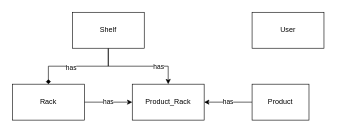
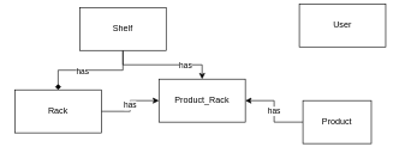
- <mxCell id="7" value="Shelf" style="rounded=0;whiteSpace=wrap;html=1;" vertex="1" parent="1"><mxGeometry x="120" y="20" width="120" height="60" as="geometry" /></mxCell>
+ <mxCell id="7" value="Shelf" style="rounded=0;whiteSpace=wrap;html=1;" vertex="1" parent="1"><mxGeometry x="110" y="10" width="120" height="60" as="geometry" /></mxCell>
- <mxCell id="2" value="User" style="rounded=0;whiteSpace=wrap;html=1;" vertex="1" parent="1"><mxGeometry x="420" y="20" width="120" height="60" as="geometry" /></mxCell>
+ <mxCell id="2" value="User" style="rounded=0;whiteSpace=wrap;html=1;" vertex="1" parent="1"><mxGeometry x="415" y="5" width="120" height="60" as="geometry" /></mxCell>
- <mxCell id="9" value="Rack" style="rounded=0;whiteSpace=wrap;html=1;" vertex="1" parent="1"><mxGeometry x="20" y="140" width="120" height="60" as="geometry" /></mxCell>
+ <mxCell id="9" value="Rack" style="rounded=0;whiteSpace=wrap;html=1;" vertex="1" parent="1"><mxGeometry x="20" y="125" width="120" height="60" as="geometry" /></mxCell>
- <mxCell id="10" value="Product_Rack" style="rounded=0;whiteSpace=wrap;html=1;" vertex="1" parent="1"><mxGeometry x="220" y="140" width="120" height="60" as="geometry" /></mxCell>
+ <mxCell id="10" value="Product_Rack" style="rounded=0;whiteSpace=wrap;html=1;" vertex="1" parent="1"><mxGeometry x="220" y="110" width="120" height="60" as="geometry" /></mxCell>
